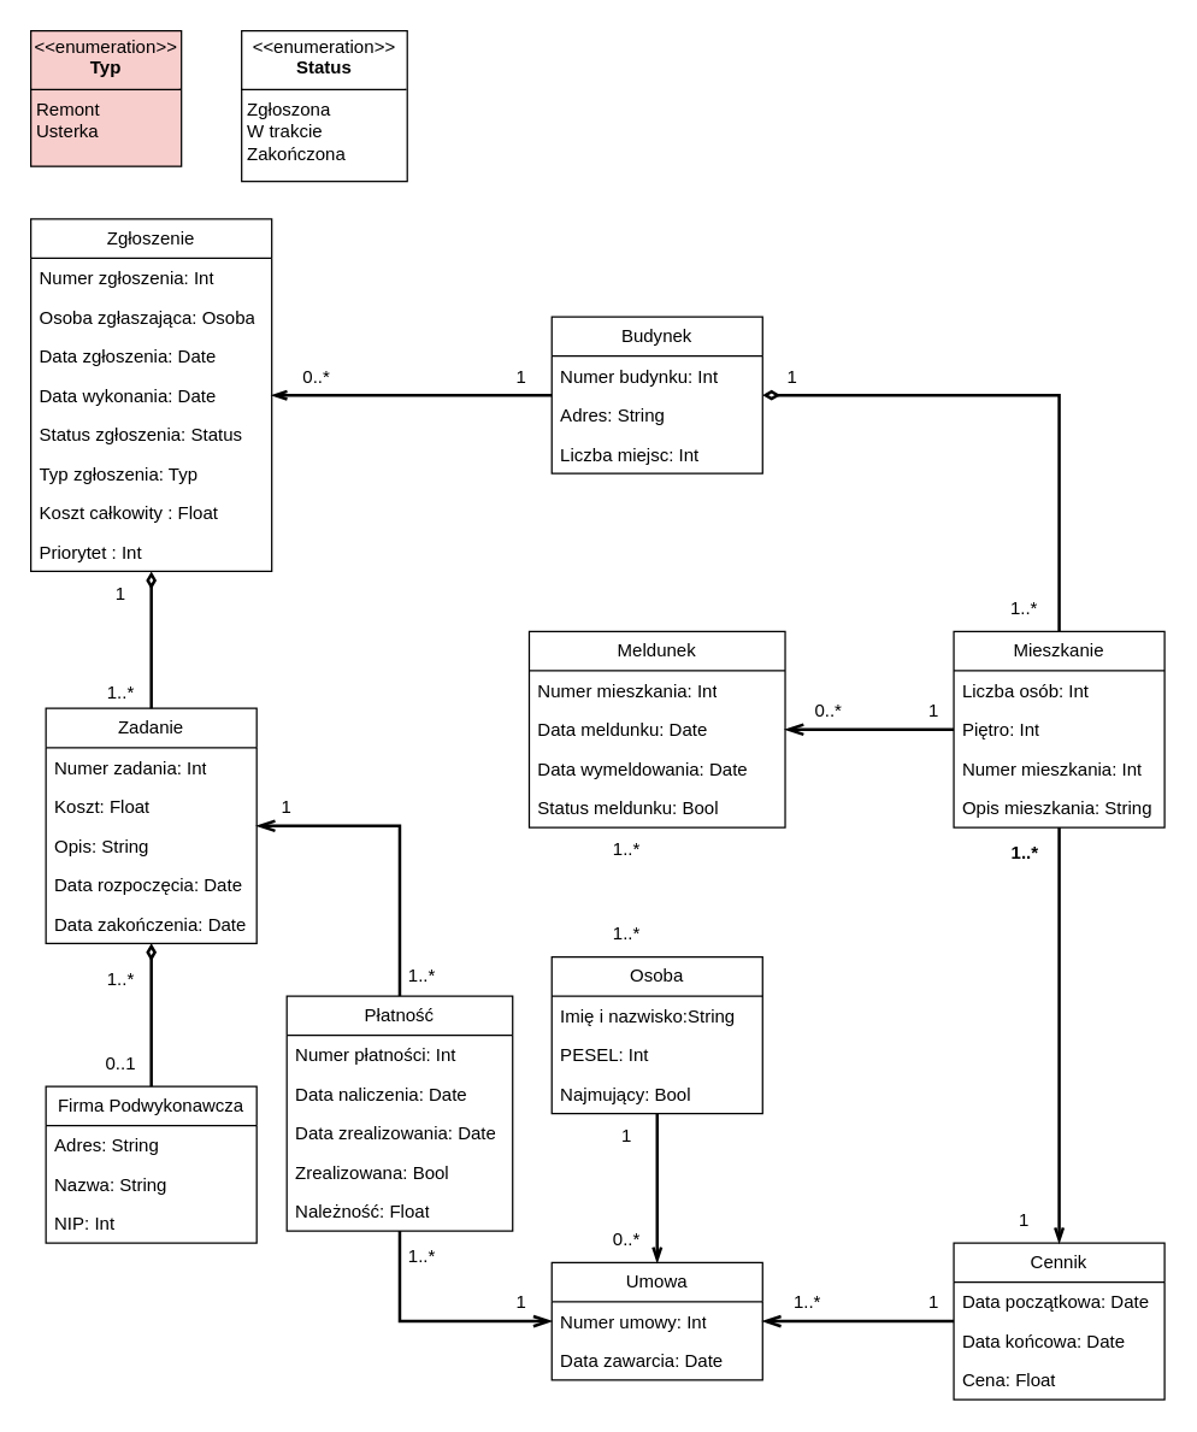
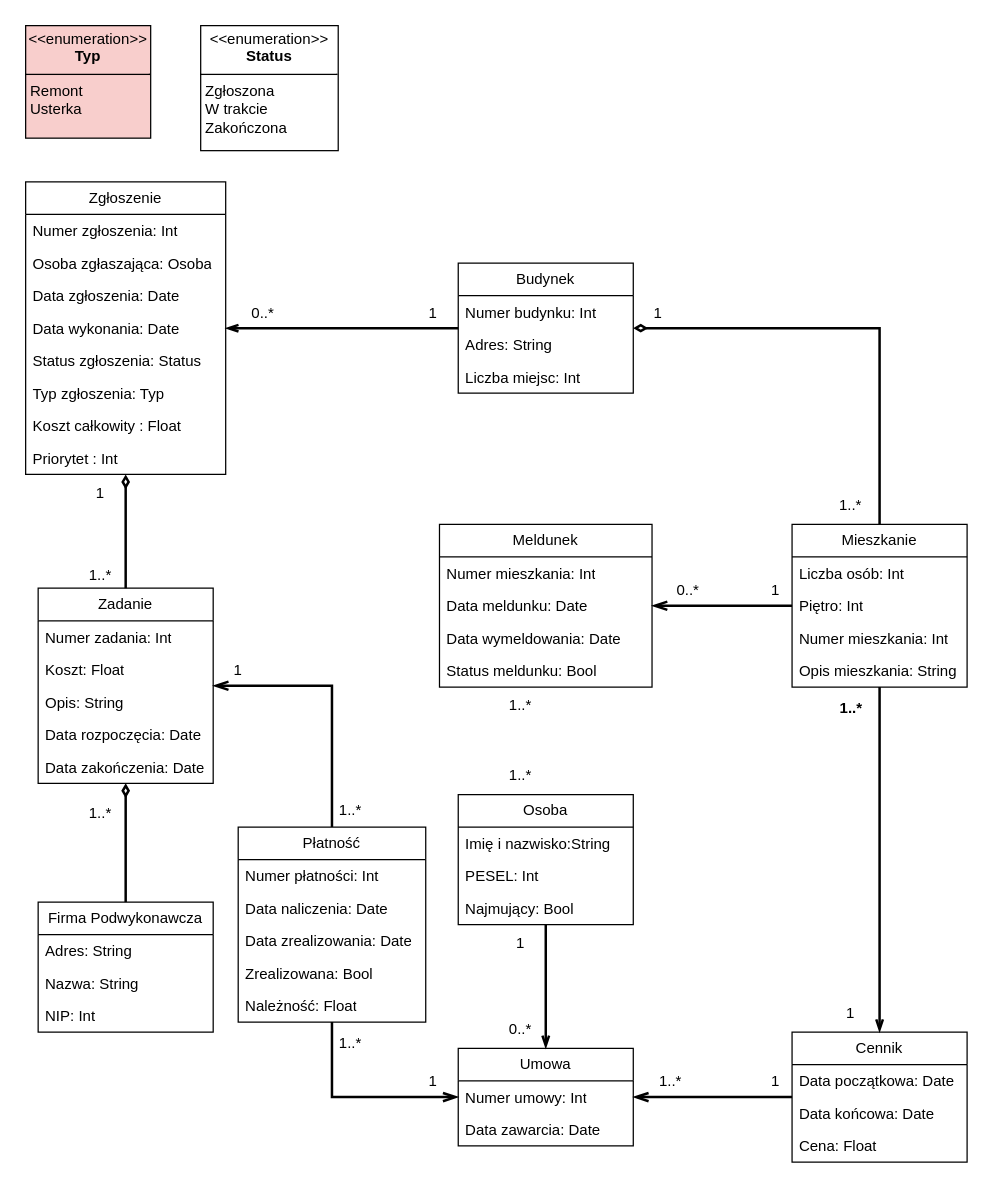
- <mxCell id="61" value="0..1" style="text;html=1;align=center;verticalAlign=middle;whiteSpace=wrap;rounded=0;" parent="1" vertex="1"><mxGeometry x="50" y="691" width="60" height="30" as="geometry" /></mxCell>
